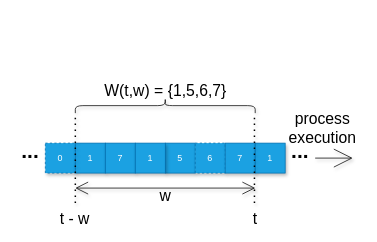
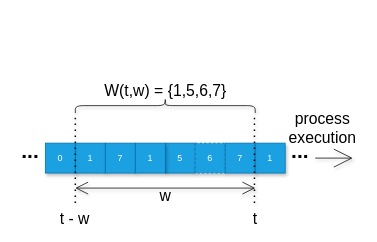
- <mxCell id="9" value="0" style="rounded=0;whiteSpace=wrap;html=1;fillColor=#1ba1e2;strokeColor=#006EAF;fontColor=#ffffff;shadow=1;dashed=1;" vertex="1" parent="1"><mxGeometry x="60" y="190" width="40" height="40" as="geometry" /></mxCell>
+ <mxCell id="9" value="0" style="rounded=0;whiteSpace=wrap;html=1;fillColor=#1ba1e2;strokeColor=#006EAF;fontColor=#ffffff;shadow=1;" vertex="1" parent="1"><mxGeometry x="60" y="190" width="40" height="40" as="geometry" /></mxCell>
